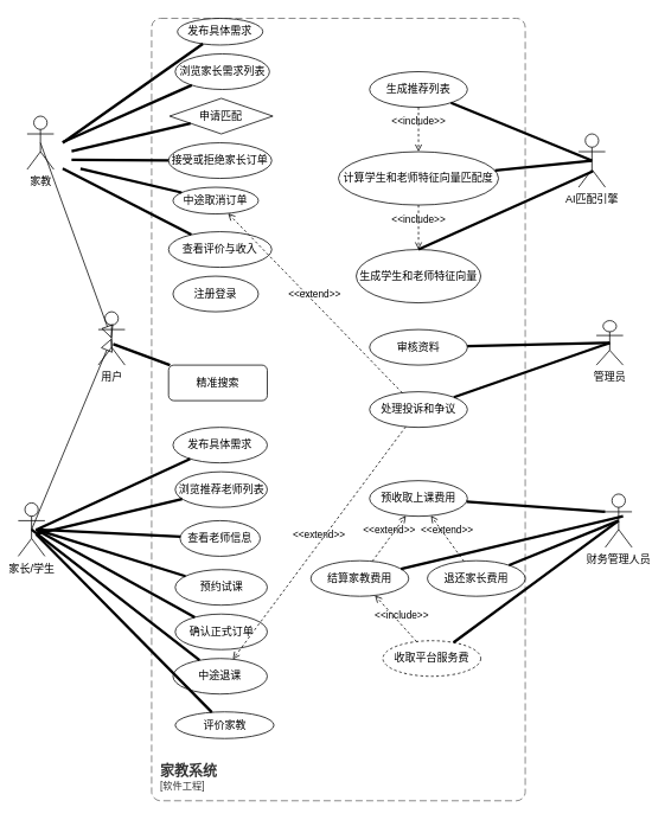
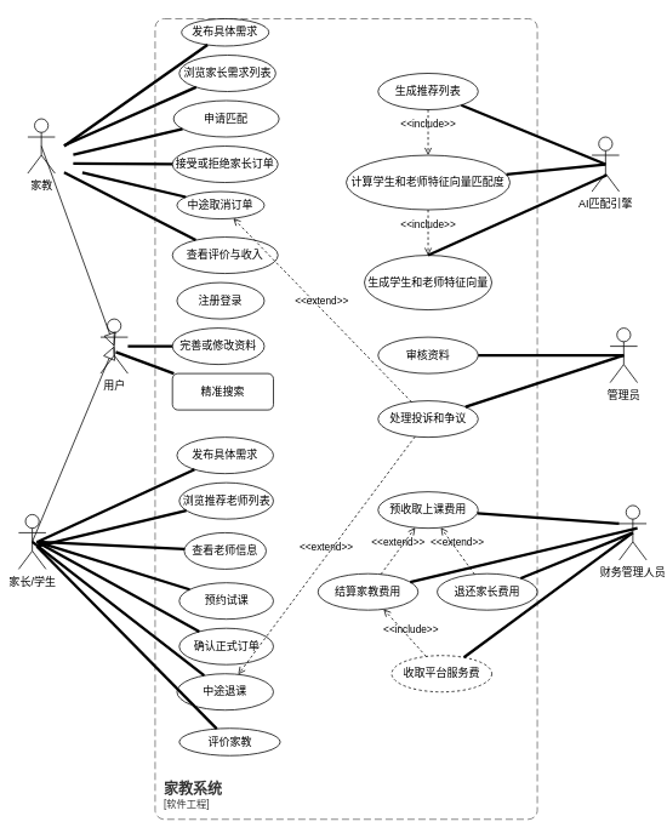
- <mxCell id="6" value="申请匹配" style="rhombus;whiteSpace=wrap;html=1;" parent="1" vertex="1"><mxGeometry x="190.25" y="110" width="116" height="40" as="geometry" /></mxCell>
+ <mxCell id="6" value="申请匹配" style="ellipse;whiteSpace=wrap;html=1;" parent="1" vertex="1"><mxGeometry x="190.25" y="110" width="116" height="40" as="geometry" /></mxCell>
+ <mxCell id="27" value="" style="endArrow=none;startArrow=none;endFill=0;startFill=0;endSize=8;html=1;verticalAlign=bottom;labelBackgroundColor=none;strokeWidth=3;" parent="1" source="4" target="9" edge="1"><mxGeometry width="160" relative="1" as="geometry"><mxPoint x="140" y="349.41" as="sourcePoint" /><mxPoint x="205" y="343" as="targetPoint" /></mxGeometry></mxCell>
+ <mxCell id="9" value="完善或修改资料" style="ellipse;whiteSpace=wrap;html=1;" parent="1" vertex="1"><mxGeometry x="189" y="360" width="101" height="40" as="geometry" /></mxCell>
- <mxCell id="45" value="管理员" style="shape=umlActor;verticalLabelPosition=bottom;verticalAlign=top;html=1;" parent="1" vertex="1"><mxGeometry x="670" y="360" width="30" height="50" as="geometry" /></mxCell>
+ <mxCell id="45" value="管理员" style="shape=umlActor;verticalLabelPosition=bottom;verticalAlign=top;html=1;" parent="1" vertex="1"><mxGeometry x="670" y="360" width="30" height="60" as="geometry" /></mxCell>
